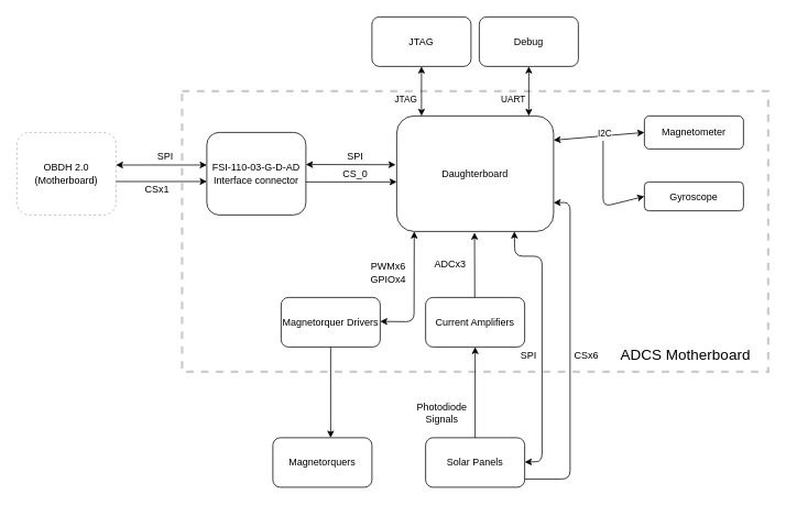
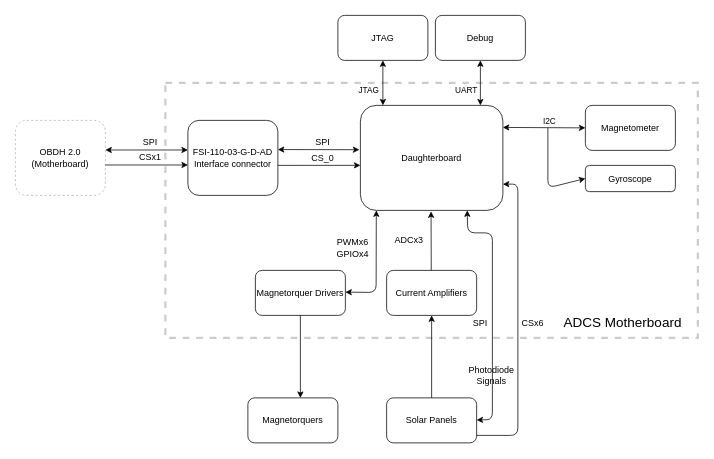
- <mxCell id="17" value="Magnetometer" style="rounded=1;whiteSpace=wrap;html=1;strokeWidth=1;" vertex="1" parent="1"><mxGeometry x="780" y="140" width="120" height="40" as="geometry" /></mxCell>
+ <mxCell id="17" value="Magnetometer" style="rounded=1;whiteSpace=wrap;html=1;strokeWidth=1;" vertex="1" parent="1"><mxGeometry x="780" y="140" width="120" height="60" as="geometry" /></mxCell>
- <mxCell id="4" value="CSx1" style="text;html=1;strokeColor=none;fillColor=none;align=center;verticalAlign=middle;whiteSpace=wrap;rounded=0;dashed=1;" vertex="1" parent="1"><mxGeometry x="170" y="219.49" width="40" height="20" as="geometry" /></mxCell>
+ <mxCell id="4" value="CSx1" style="text;html=1;strokeColor=none;fillColor=none;align=center;verticalAlign=middle;whiteSpace=wrap;rounded=0;dashed=1;" vertex="1" parent="1"><mxGeometry x="180" y="199.49" width="40" height="20" as="geometry" /></mxCell>
- <mxCell id="32" value="Photodiode Signals" style="text;html=1;strokeColor=none;fillColor=none;align=center;verticalAlign=middle;whiteSpace=wrap;rounded=0;" vertex="1" parent="1"><mxGeometry x="515" y="490" width="40" height="20" as="geometry" /></mxCell>
+ <mxCell id="32" value="Photodiode Signals" style="text;html=1;strokeColor=none;fillColor=none;align=center;verticalAlign=middle;whiteSpace=wrap;rounded=0;" vertex="1" parent="1"><mxGeometry x="635" y="490" width="40" height="20" as="geometry" /></mxCell>
